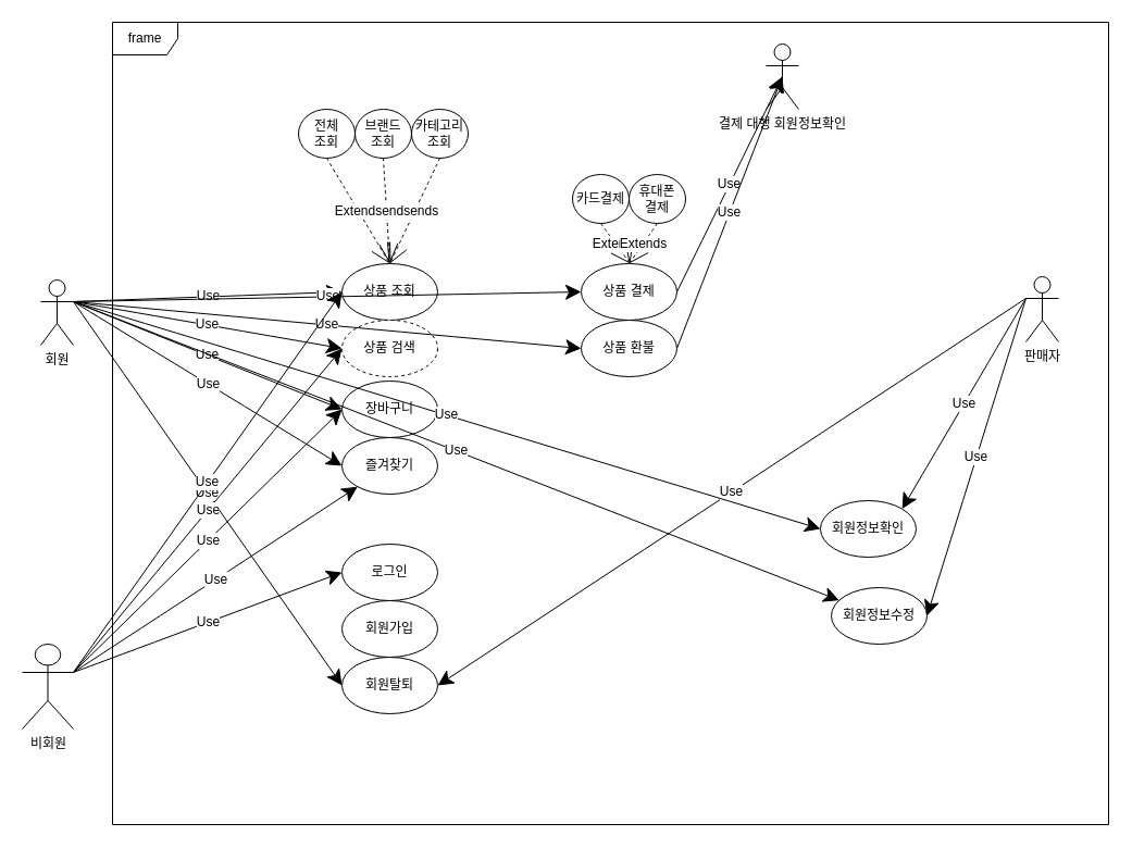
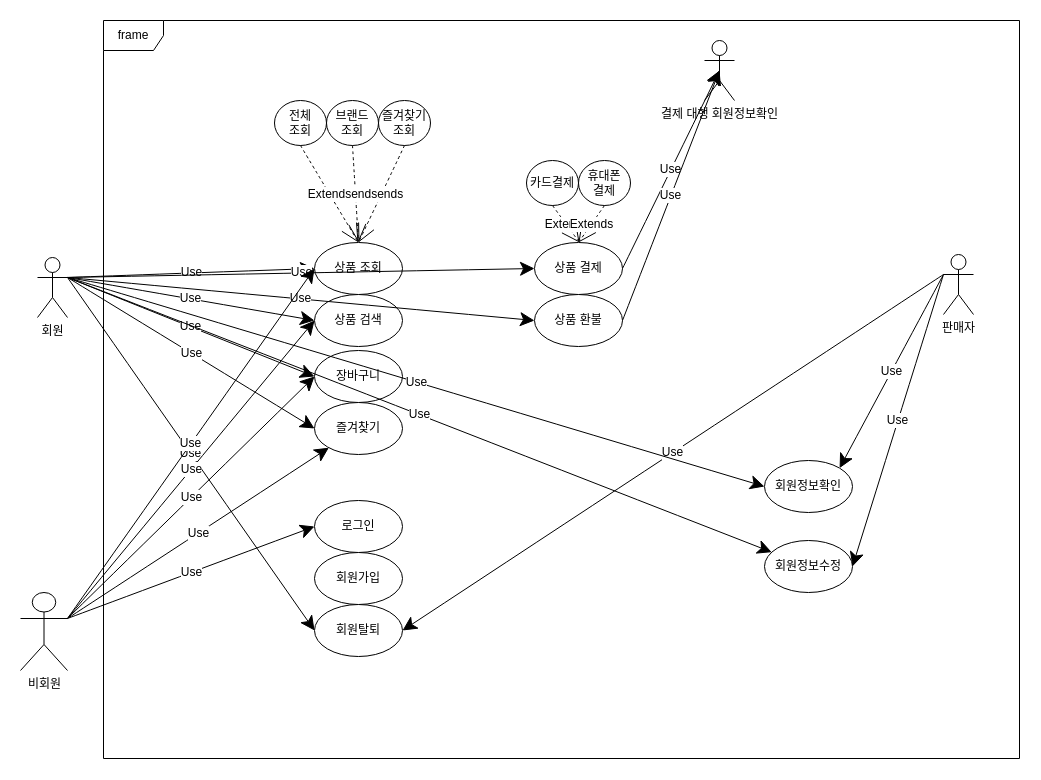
- <mxCell id="16" value="카테고리&lt;div&gt;조회&lt;/div&gt;" style="ellipse;whiteSpace=wrap;html=1;" parent="1" vertex="1"><mxGeometry x="378" y="100" width="52" height="45" as="geometry" /></mxCell>
+ <mxCell id="16" value="즐겨찾기&lt;div&gt;조회&lt;/div&gt;" style="ellipse;whiteSpace=wrap;html=1;" parent="1" vertex="1"><mxGeometry x="378" y="100" width="52" height="45" as="geometry" /></mxCell>
- <mxCell id="7" value="상품 검색" style="ellipse;whiteSpace=wrap;html=1;dashed=1;" parent="1" vertex="1"><mxGeometry x="314" y="294" width="88" height="52" as="geometry" /></mxCell>
+ <mxCell id="7" value="상품 검색" style="ellipse;whiteSpace=wrap;html=1;" parent="1" vertex="1"><mxGeometry x="314" y="294" width="88" height="52" as="geometry" /></mxCell>
- <mxCell id="41" value="회원정보확인" style="ellipse;whiteSpace=wrap;html=1;" parent="1" vertex="1"><mxGeometry x="754" y="460" width="88" height="52" as="geometry" /></mxCell>
+ <mxCell id="41" value="회원정보확인" style="ellipse;whiteSpace=wrap;html=1;" parent="1" vertex="1"><mxGeometry x="764" y="460" width="88" height="52" as="geometry" /></mxCell>
